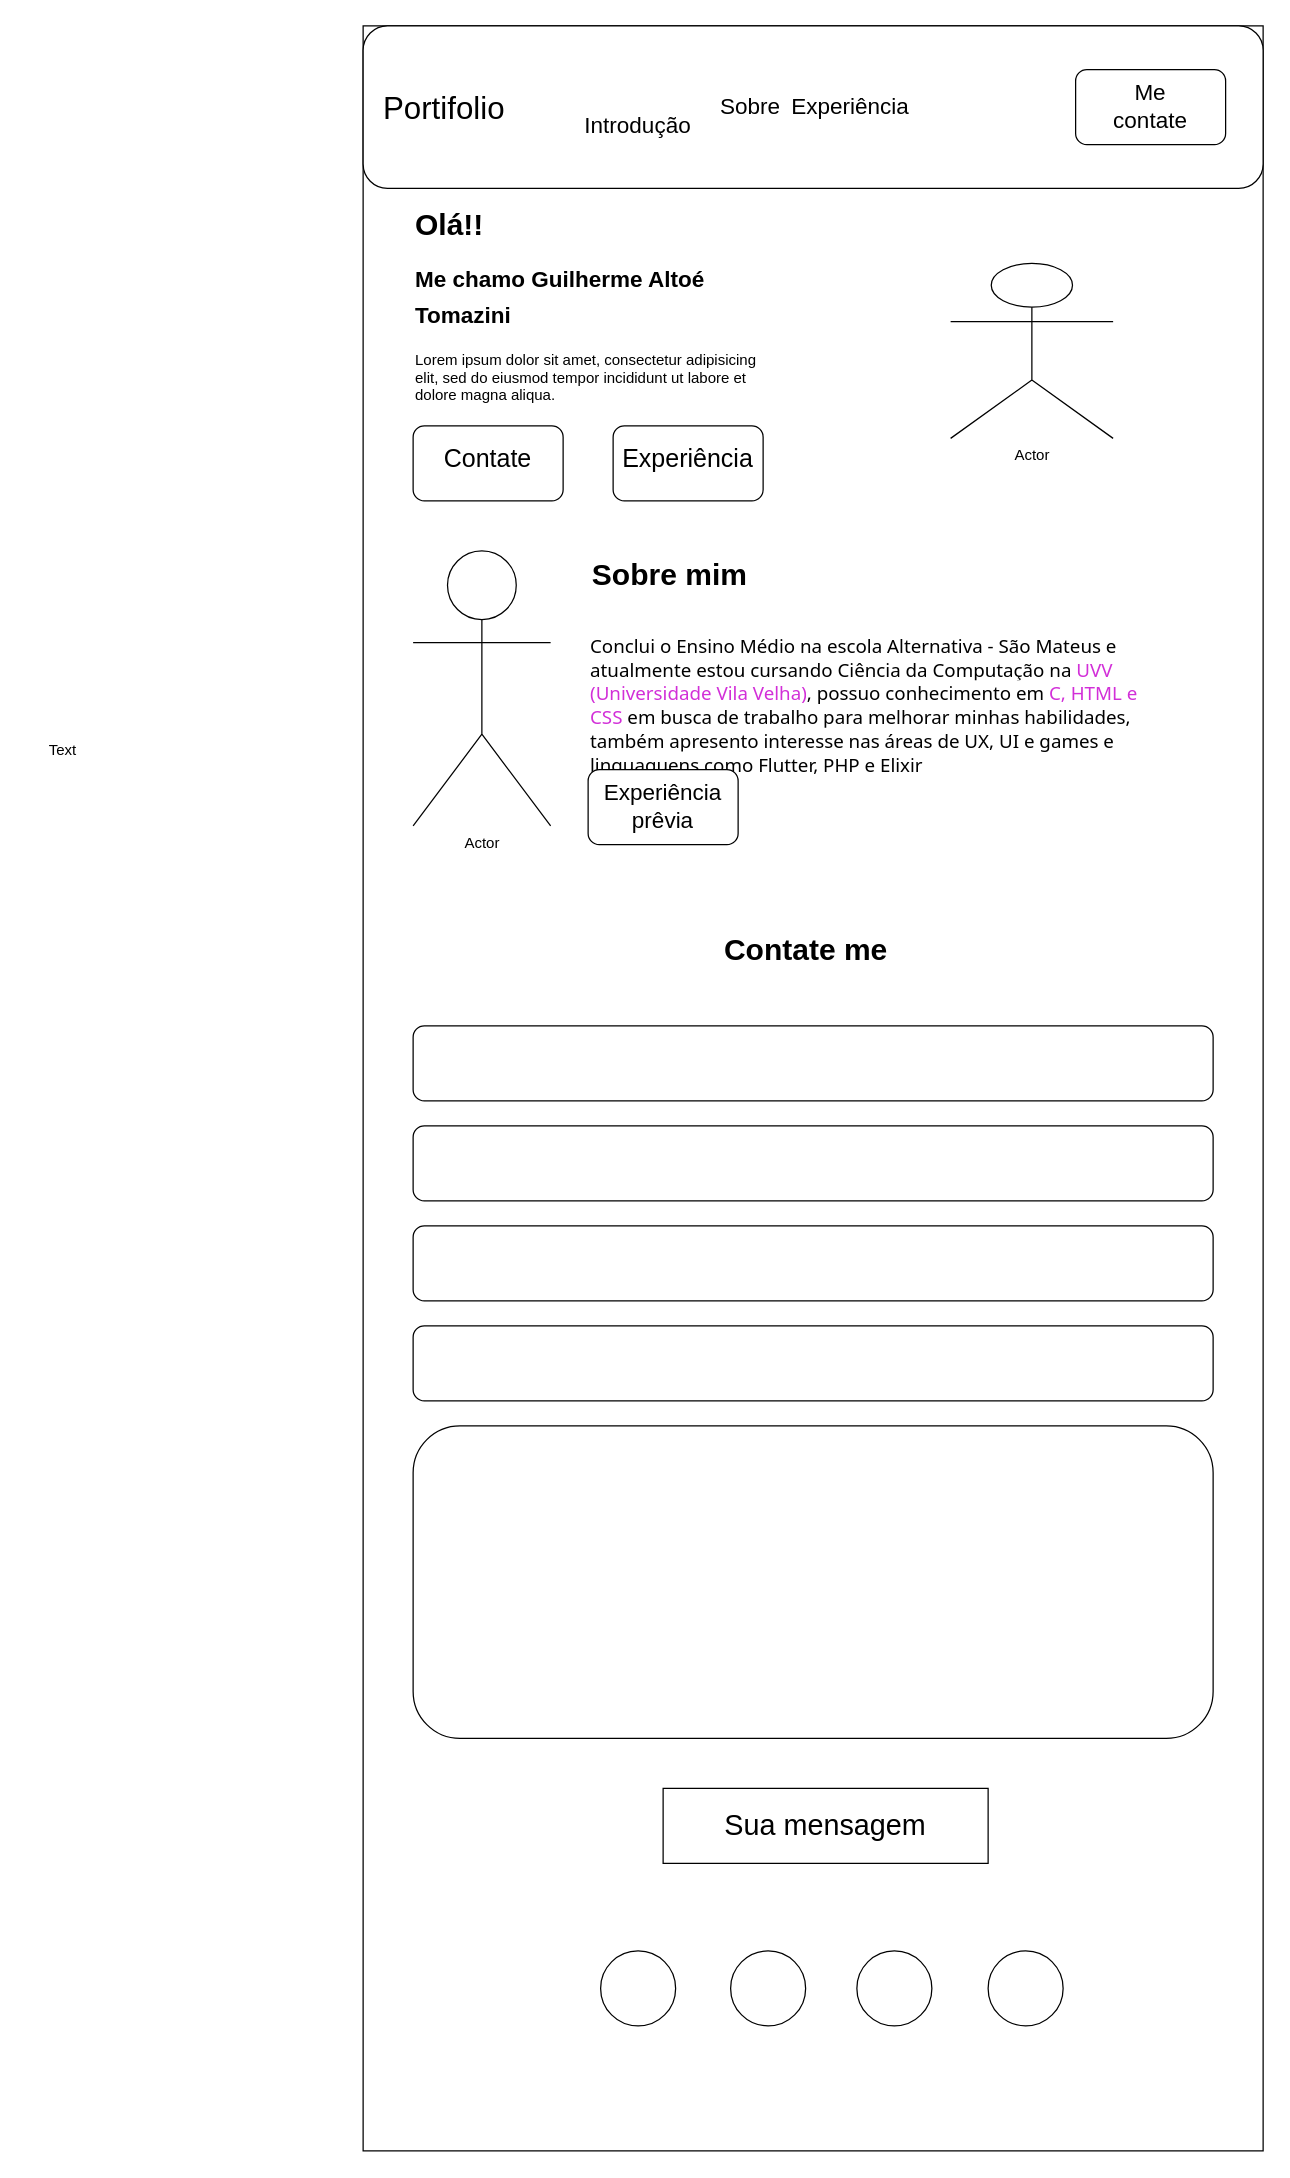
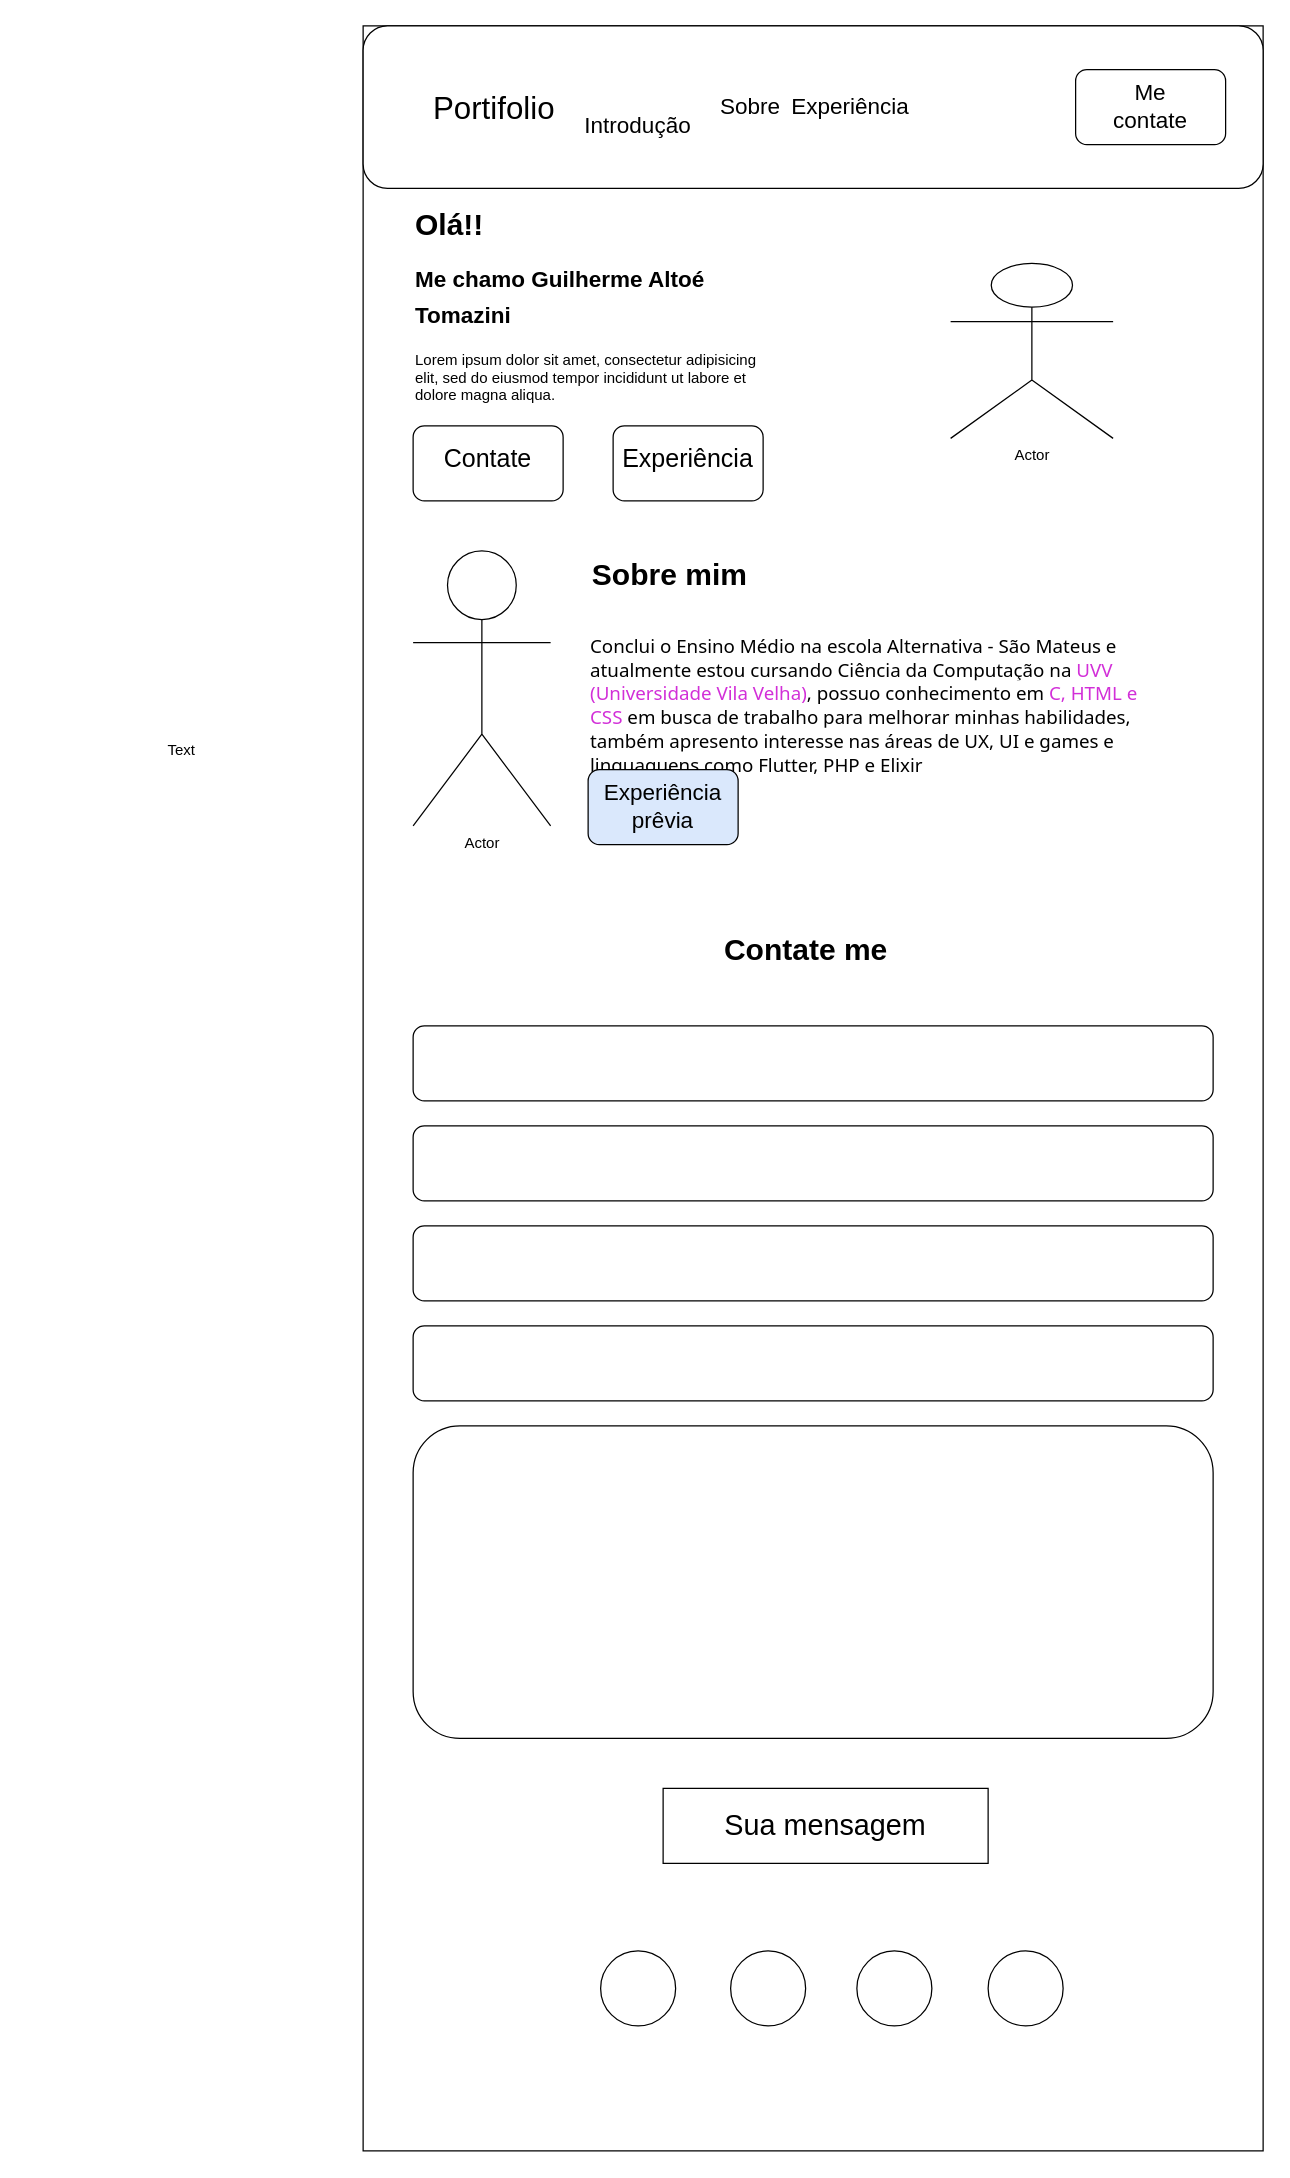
- <mxCell id="4" value="&lt;font style=&quot;font-size: 25px;&quot;&gt;Portifolio&lt;/font&gt;" style="text;html=1;align=center;verticalAlign=middle;whiteSpace=wrap;rounded=0;" vertex="1" parent="1"><mxGeometry x="300" y="25" width="110" height="120" as="geometry" /></mxCell>
+ <mxCell id="4" value="&lt;font style=&quot;font-size: 25px;&quot;&gt;Portifolio&lt;/font&gt;" style="text;html=1;align=center;verticalAlign=middle;whiteSpace=wrap;rounded=0;" vertex="1" parent="1"><mxGeometry x="340" y="25" width="110" height="120" as="geometry" /></mxCell>
- <mxCell id="19" value="Text" style="text;html=1;align=center;verticalAlign=middle;whiteSpace=wrap;rounded=0;" vertex="1" parent="1"><mxGeometry x="20" y="585" width="60" height="30" as="geometry" /></mxCell>
+ <mxCell id="19" value="Text" style="text;html=1;align=center;verticalAlign=middle;whiteSpace=wrap;rounded=0;" vertex="1" parent="1"><mxGeometry x="115" y="585" width="60" height="30" as="geometry" /></mxCell>
- <mxCell id="22" value="&lt;font style=&quot;font-size: 18px;&quot;&gt;Experiência prêvia&lt;/font&gt;" style="rounded=1;whiteSpace=wrap;html=1;" vertex="1" parent="1"><mxGeometry x="470" y="615" width="120" height="60" as="geometry" /></mxCell>
+ <mxCell id="22" value="&lt;font style=&quot;font-size: 18px;&quot;&gt;Experiência prêvia&lt;/font&gt;" style="rounded=1;whiteSpace=wrap;html=1;fillColor=#dae8fc;" vertex="1" parent="1"><mxGeometry x="470" y="615" width="120" height="60" as="geometry" /></mxCell>
